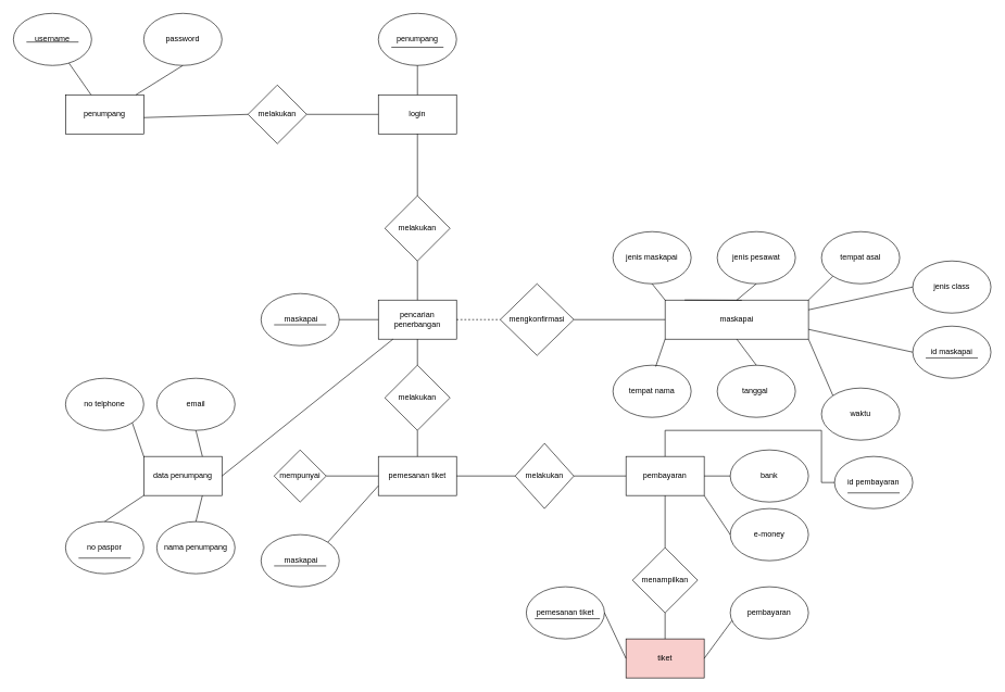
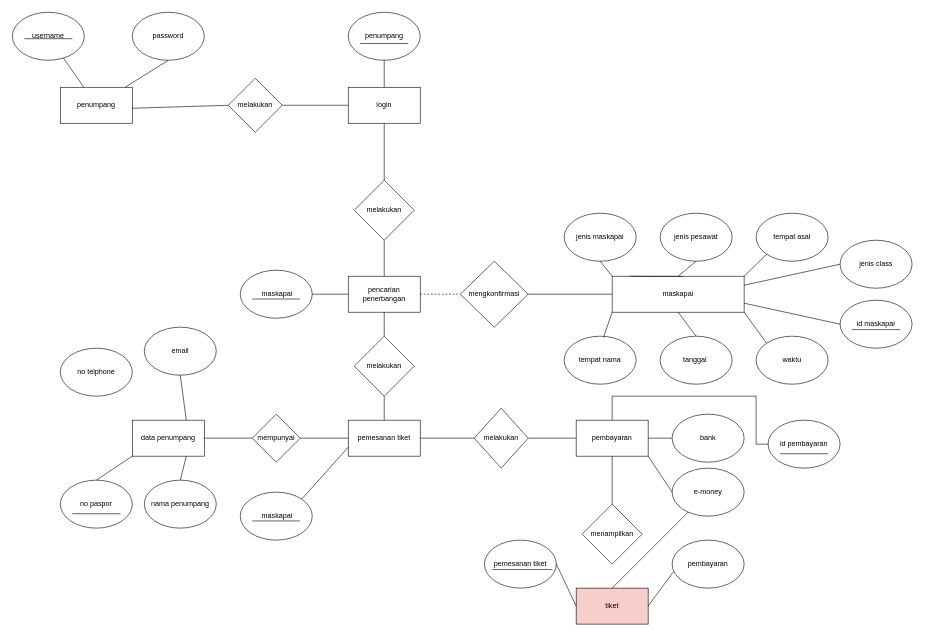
- <mxCell id="68" value="email" style="ellipse;whiteSpace=wrap;html=1;" vertex="1" parent="1"><mxGeometry x="240" y="580" width="120" height="80" as="geometry" /></mxCell>
+ <mxCell id="68" value="email" style="ellipse;whiteSpace=wrap;html=1;" vertex="1" parent="1"><mxGeometry x="240" y="545" width="120" height="80" as="geometry" /></mxCell>
- <mxCell id="64" value="" style="endArrow=none;html=1;rounded=0;exitX=1;exitY=0.5;exitDx=0;exitDy=0;" edge="1" parent="1" source="62" target="15"><mxGeometry width="50" height="50" relative="1" as="geometry"><mxPoint x="400" y="690" as="sourcePoint" /><mxPoint x="450" y="640" as="targetPoint" /></mxGeometry></mxCell>
+ <mxCell id="64" value="" style="endArrow=none;html=1;rounded=0;exitX=1;exitY=0.5;exitDx=0;exitDy=0;entryX=0;entryY=0.5;entryDx=0;entryDy=0;" edge="1" parent="1" source="62" target="63"><mxGeometry width="50" height="50" relative="1" as="geometry"><mxPoint x="400" y="690" as="sourcePoint" /><mxPoint x="450" y="640" as="targetPoint" /></mxGeometry></mxCell>
- <mxCell id="30" value="waktu" style="ellipse;whiteSpace=wrap;html=1;" vertex="1" parent="1"><mxGeometry x="1260" y="595" width="120" height="80" as="geometry" /></mxCell>
+ <mxCell id="30" value="waktu" style="ellipse;whiteSpace=wrap;html=1;" vertex="1" parent="1"><mxGeometry x="1260" y="560" width="120" height="80" as="geometry" /></mxCell>
- <mxCell id="70" value="" style="endArrow=none;html=1;rounded=0;entryX=1;entryY=1;entryDx=0;entryDy=0;exitX=0;exitY=0;exitDx=0;exitDy=0;" edge="1" parent="1" source="62" target="67"><mxGeometry width="50" height="50" relative="1" as="geometry"><mxPoint x="320" y="670" as="sourcePoint" /><mxPoint x="370" y="620" as="targetPoint" /></mxGeometry></mxCell>
- <mxCell id="56" value="" style="endArrow=none;html=1;rounded=0;entryX=0.5;entryY=1;entryDx=0;entryDy=0;exitX=0.5;exitY=0;exitDx=0;exitDy=0;" edge="1" parent="1" source="55" target="53"><mxGeometry width="50" height="50" relative="1" as="geometry"><mxPoint x="940" y="990" as="sourcePoint" /><mxPoint x="990" y="940" as="targetPoint" /></mxGeometry></mxCell>
+ <mxCell id="56" value="" style="endArrow=none;html=1;rounded=0;exitX=0.5;exitY=0;exitDx=0;exitDy=0;" edge="1" parent="1" source="55" target="50"><mxGeometry width="50" height="50" relative="1" as="geometry"><mxPoint x="940" y="990" as="sourcePoint" /><mxPoint x="990" y="940" as="targetPoint" /></mxGeometry></mxCell>
